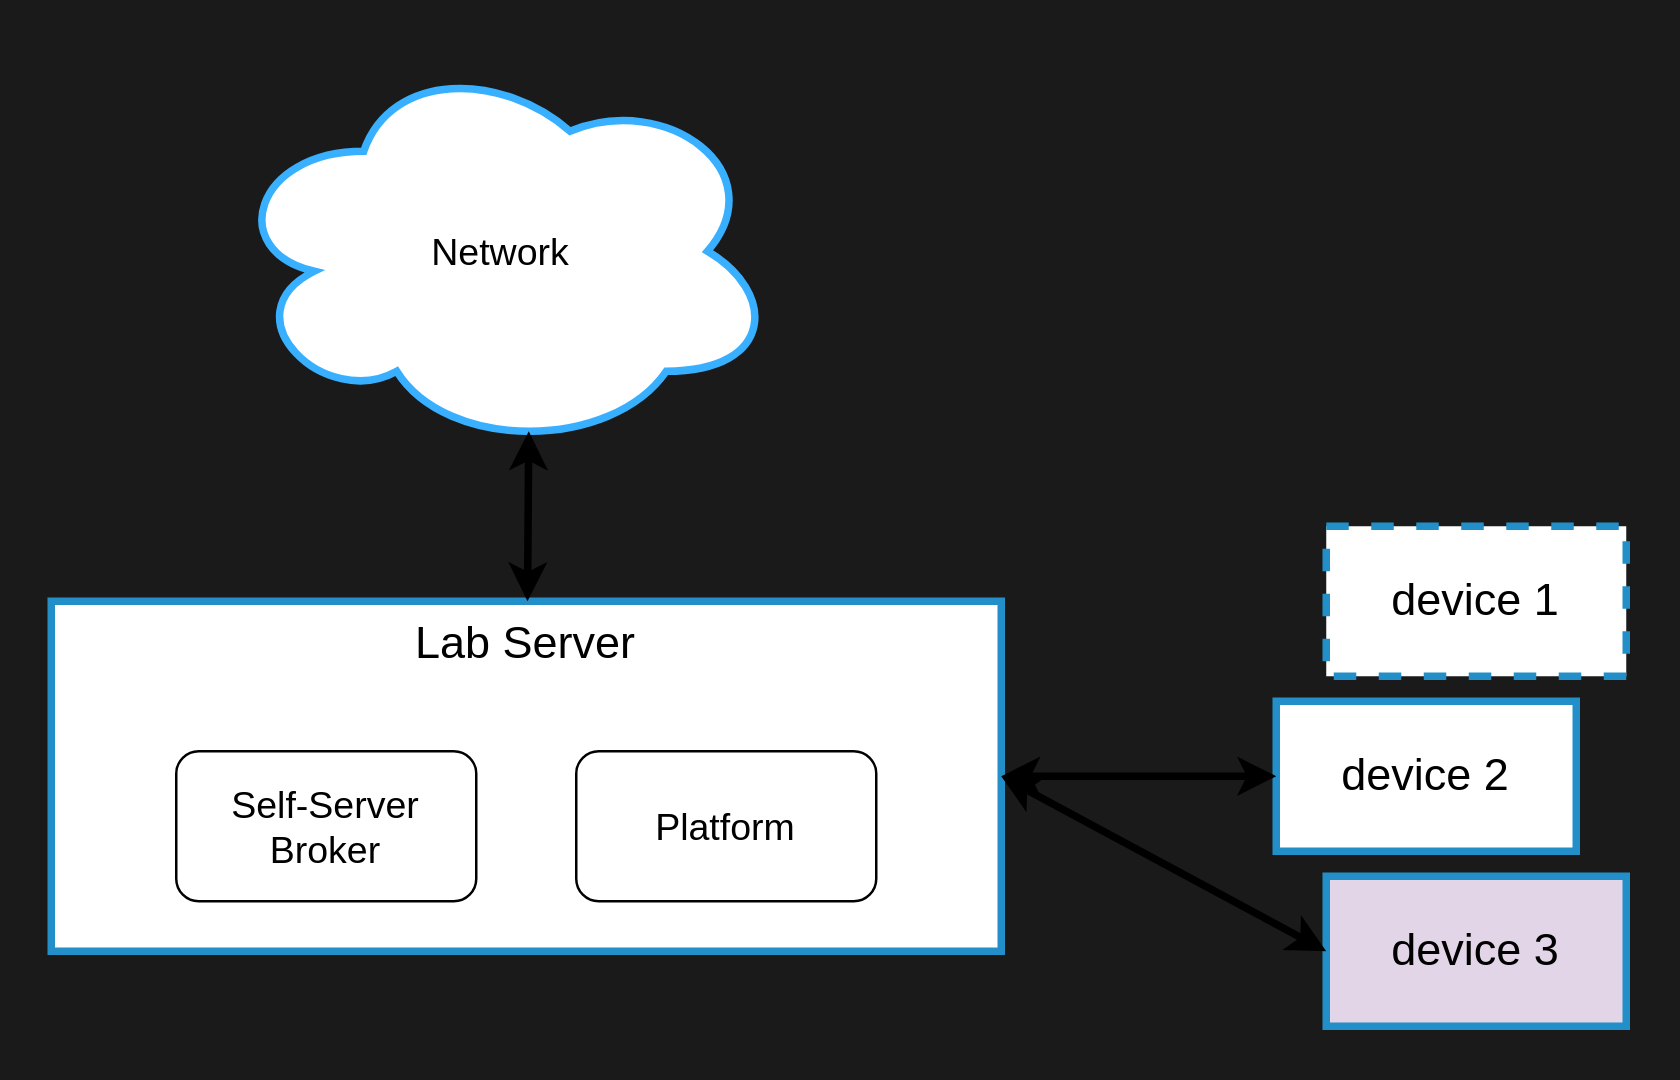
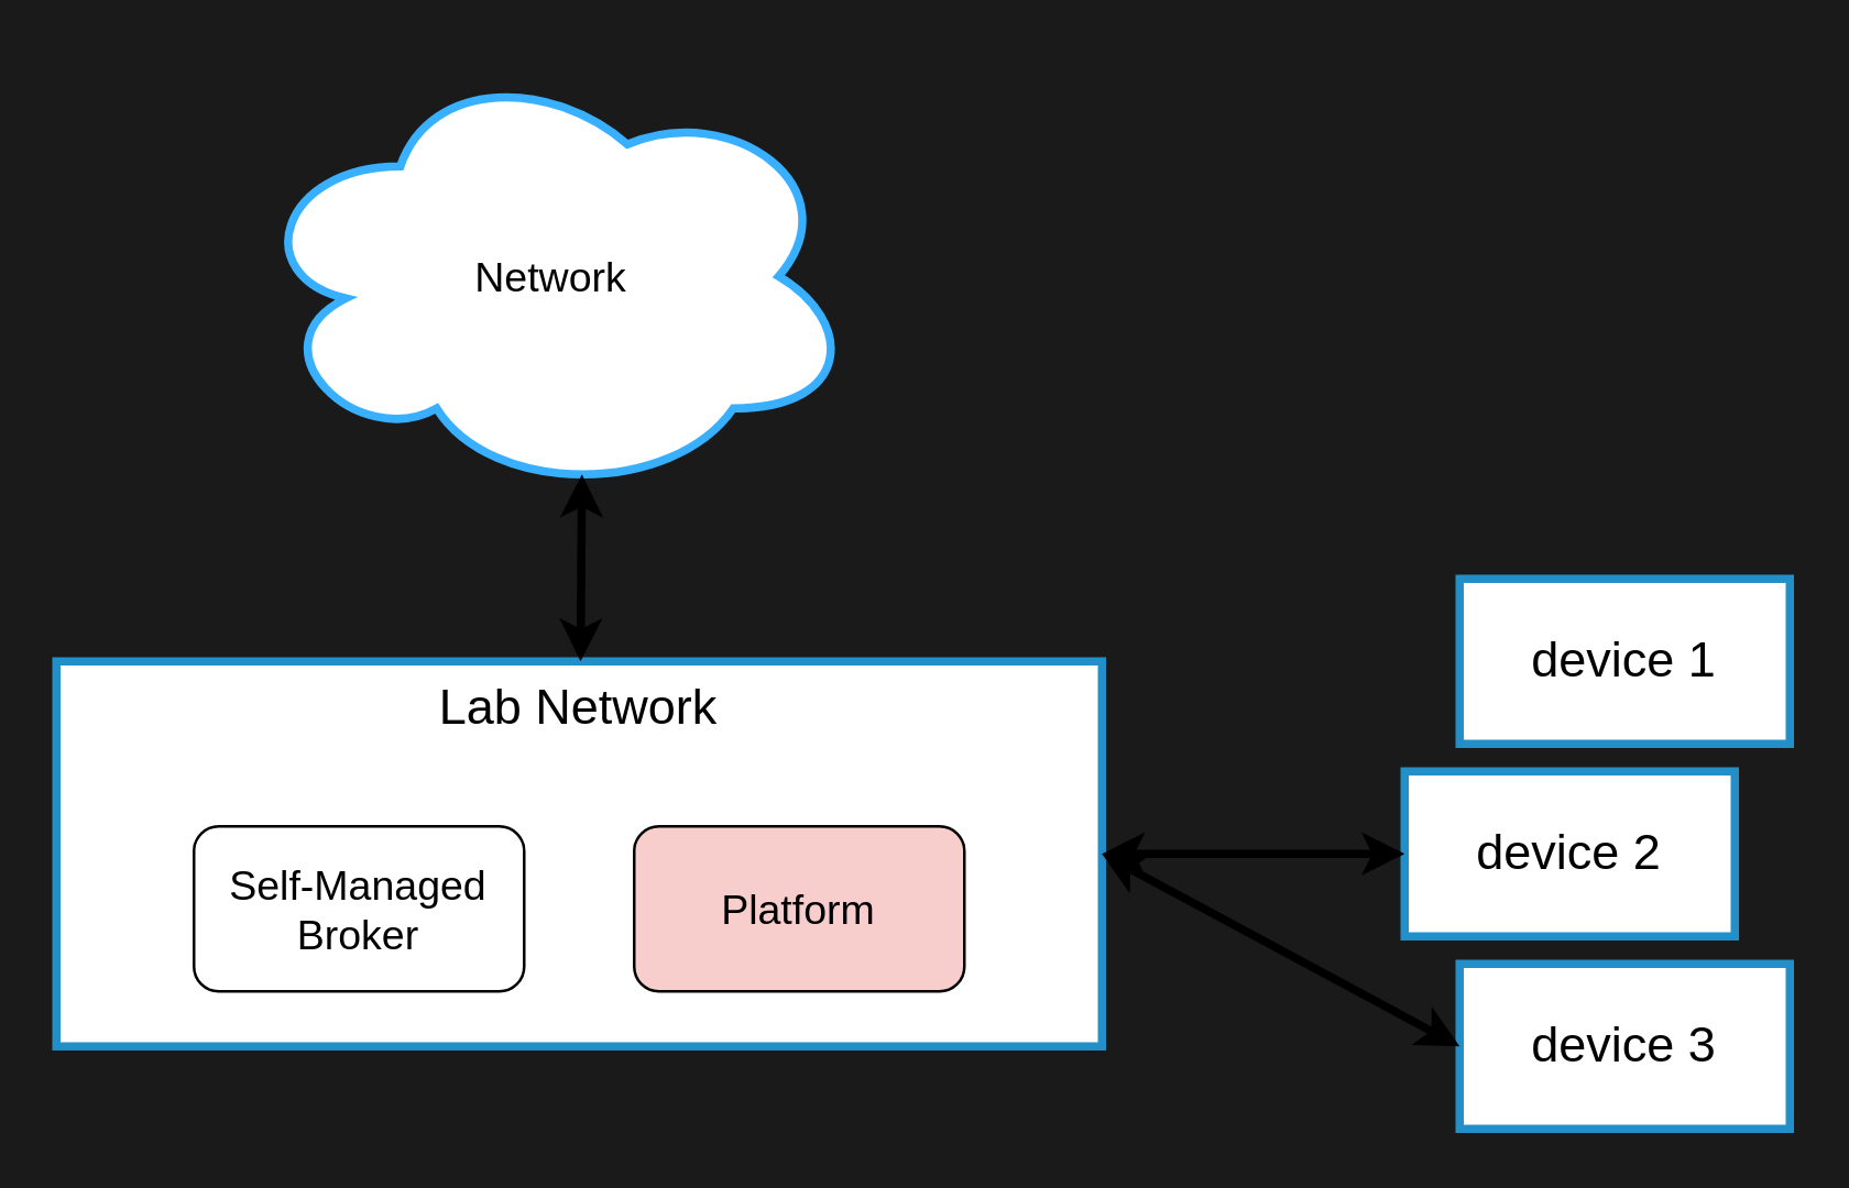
- <mxCell id="5" value="device 1" style="rounded=0;whiteSpace=wrap;html=1;fontSize=18;strokeColor=#238fc8;strokeWidth=3;dashed=1;" parent="1" vertex="1"><mxGeometry x="530" y="210" width="120" height="60" as="geometry" /></mxCell>
+ <mxCell id="5" value="device 1" style="rounded=0;whiteSpace=wrap;html=1;fontSize=18;strokeColor=#238fc8;strokeWidth=3;" parent="1" vertex="1"><mxGeometry x="530" y="210" width="120" height="60" as="geometry" /></mxCell>
- <mxCell id="2" value="Lab Server" style="rounded=1;whiteSpace=wrap;html=1;horizontal=1;verticalAlign=top;fontSize=18;arcSize=0;strokeColor=#238fc8;strokeWidth=3;" parent="1" vertex="1"><mxGeometry x="20" y="240" width="380" height="140" as="geometry" /></mxCell>
+ <mxCell id="2" value="Lab Network" style="rounded=1;whiteSpace=wrap;html=1;horizontal=1;verticalAlign=top;fontSize=18;arcSize=0;strokeColor=#238fc8;strokeWidth=3;" parent="1" vertex="1"><mxGeometry x="20" y="240" width="380" height="140" as="geometry" /></mxCell>
- <mxCell id="4" value="Self-Server&lt;br style=&quot;font-size: 15px;&quot;&gt;Broker" style="rounded=1;whiteSpace=wrap;html=1;fontSize=15;" parent="1" vertex="1"><mxGeometry x="70" y="300" width="120" height="60" as="geometry" /></mxCell>
+ <mxCell id="4" value="Self-Managed&lt;br style=&quot;font-size: 15px;&quot;&gt;Broker" style="rounded=1;whiteSpace=wrap;html=1;fontSize=15;" parent="1" vertex="1"><mxGeometry x="70" y="300" width="120" height="60" as="geometry" /></mxCell>
- <mxCell id="3" value="Platform" style="rounded=1;whiteSpace=wrap;html=1;fontSize=15;" parent="1" vertex="1"><mxGeometry x="230" y="300" width="120" height="60" as="geometry" /></mxCell>
+ <mxCell id="3" value="Platform" style="rounded=1;whiteSpace=wrap;html=1;fontSize=15;fillColor=#f8cecc;" parent="1" vertex="1"><mxGeometry x="230" y="300" width="120" height="60" as="geometry" /></mxCell>
- <mxCell id="7" value="device 3" style="rounded=0;whiteSpace=wrap;html=1;fontSize=18;strokeColor=#238fc8;strokeWidth=3;fillColor=#e1d5e7;" parent="1" vertex="1"><mxGeometry x="530" y="350" width="120" height="60" as="geometry" /></mxCell>
+ <mxCell id="7" value="device 3" style="rounded=0;whiteSpace=wrap;html=1;fontSize=18;strokeColor=#238fc8;strokeWidth=3;" parent="1" vertex="1"><mxGeometry x="530" y="350" width="120" height="60" as="geometry" /></mxCell>
